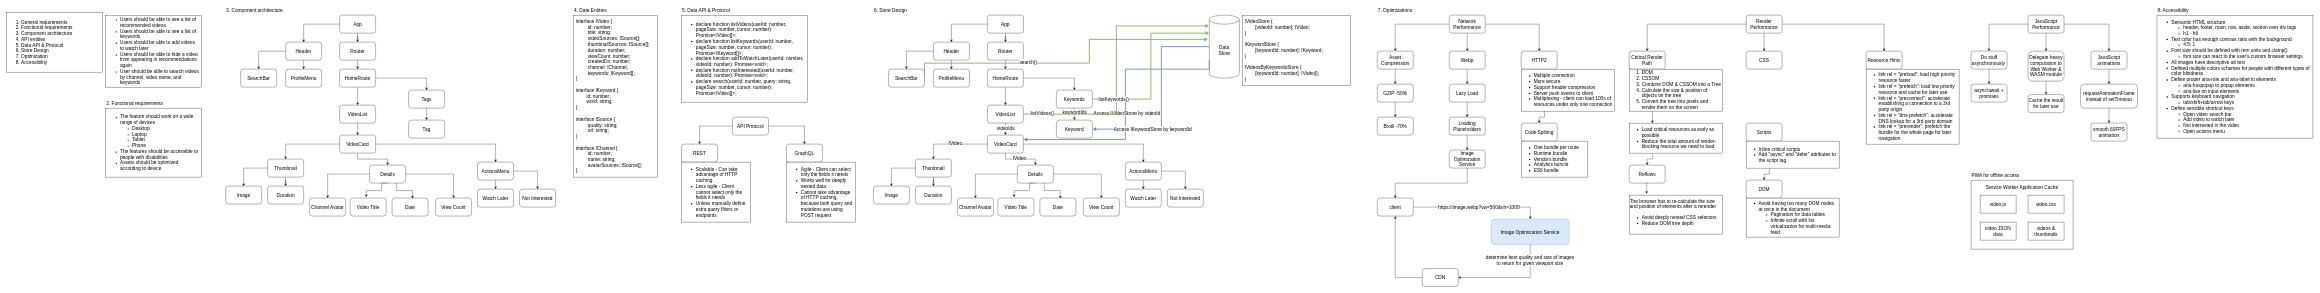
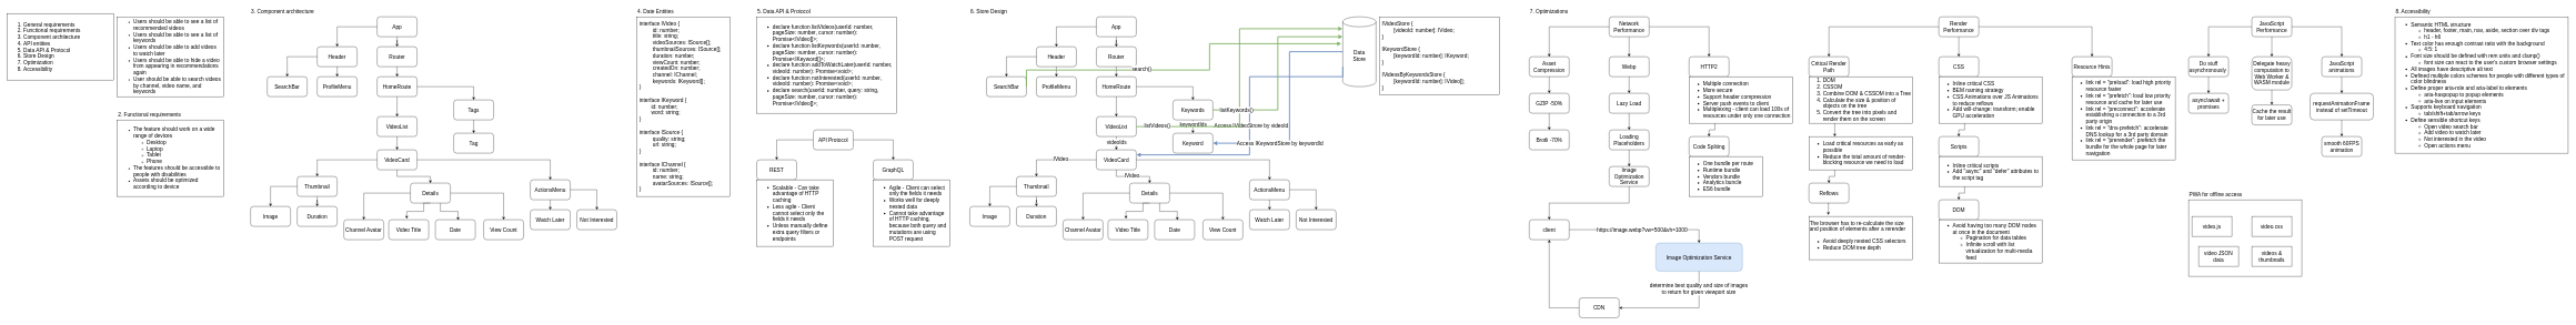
+ <mxCell id="166" value="&lt;ul&gt;&lt;li&gt;Inline critical CSS&lt;/li&gt;&lt;li&gt;BEM naming strategy&lt;/li&gt;&lt;li&gt;CSS Animations over JS Animations to reduce reflows&lt;/li&gt;&lt;li&gt;Add will-change: transform; enable GPU acceleration&lt;/li&gt;&lt;/ul&gt;" style="rounded=0;whiteSpace=wrap;html=1;fontSize=16;align=left;" vertex="1" parent="153"><mxGeometry x="390" y="180" width="310" height="140" as="geometry" /></mxCell>
+ <mxCell id="168" style="edgeStyle=orthogonalEdgeStyle;rounded=0;orthogonalLoop=1;jettySize=auto;html=1;exitX=0.25;exitY=1;exitDx=0;exitDy=0;entryX=0.5;entryY=0;entryDx=0;entryDy=0;fontSize=16;strokeWidth=1;" edge="1" parent="153" source="166" target="167"><mxGeometry relative="1" as="geometry" /></mxCell>
- <mxCell id="196" value="Service Worker Application Cache" style="text;html=1;strokeColor=none;fillColor=none;align=center;verticalAlign=middle;whiteSpace=wrap;rounded=0;fontSize=16;" vertex="1" parent="192"><mxGeometry x="45" y="40" width="250" height="30" as="geometry" /></mxCell>
- <mxCell id="195" value="video.js" style="rounded=0;whiteSpace=wrap;html=1;fontSize=16;" vertex="1" parent="192"><mxGeometry x="30" y="80" width="120" height="60" as="geometry" /></mxCell>
+ <mxCell id="195" value="video.js" style="rounded=0;whiteSpace=wrap;html=1;fontSize=16;" vertex="1" parent="192"><mxGeometry x="10" y="80" width="120" height="60" as="geometry" /></mxCell>
